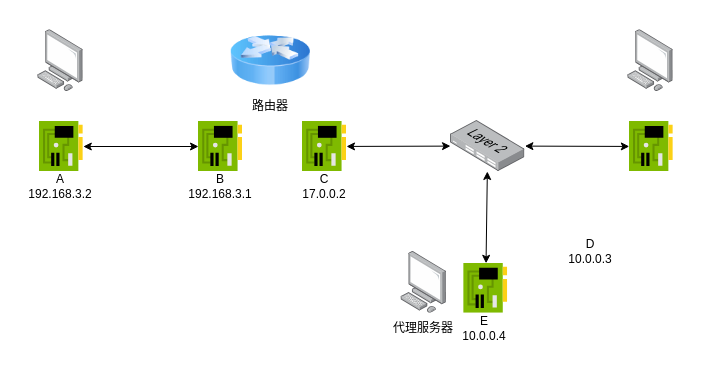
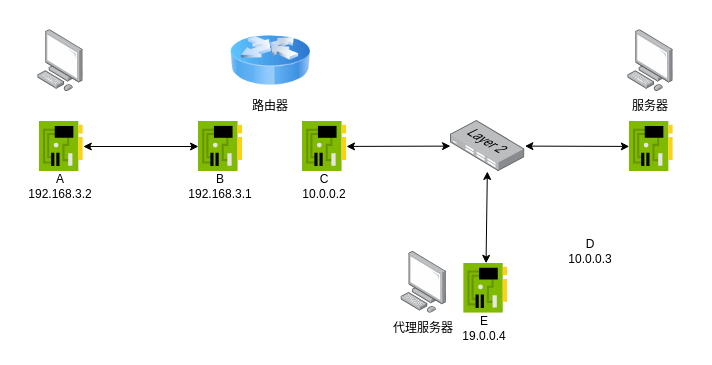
+ <mxCell id="13" value="服务器" style="text;html=1;strokeColor=none;fillColor=none;align=center;verticalAlign=middle;whiteSpace=wrap;rounded=0;" parent="1" vertex="1"><mxGeometry x="610" y="91" width="80" height="30" as="geometry" /></mxCell>
- <mxCell id="11" value="C&lt;br&gt;17.0.0.2" style="text;html=1;strokeColor=none;fillColor=none;align=center;verticalAlign=middle;whiteSpace=wrap;rounded=0;" parent="1" vertex="1"><mxGeometry x="284" y="171" width="80" height="30" as="geometry" /></mxCell>
+ <mxCell id="11" value="C&lt;br&gt;10.0.0.2" style="text;html=1;strokeColor=none;fillColor=none;align=center;verticalAlign=middle;whiteSpace=wrap;rounded=0;" parent="1" vertex="1"><mxGeometry x="284" y="171" width="80" height="30" as="geometry" /></mxCell>
- <mxCell id="22" value="E&lt;br&gt;10.0.0.4" style="text;html=1;strokeColor=none;fillColor=none;align=center;verticalAlign=middle;whiteSpace=wrap;rounded=0;" vertex="1" parent="1"><mxGeometry x="444.4" y="312.8" width="80" height="30" as="geometry" /></mxCell>
+ <mxCell id="22" value="E&lt;br&gt;19.0.0.4" style="text;html=1;strokeColor=none;fillColor=none;align=center;verticalAlign=middle;whiteSpace=wrap;rounded=0;" vertex="1" parent="1"><mxGeometry x="444.4" y="312.8" width="80" height="30" as="geometry" /></mxCell>
